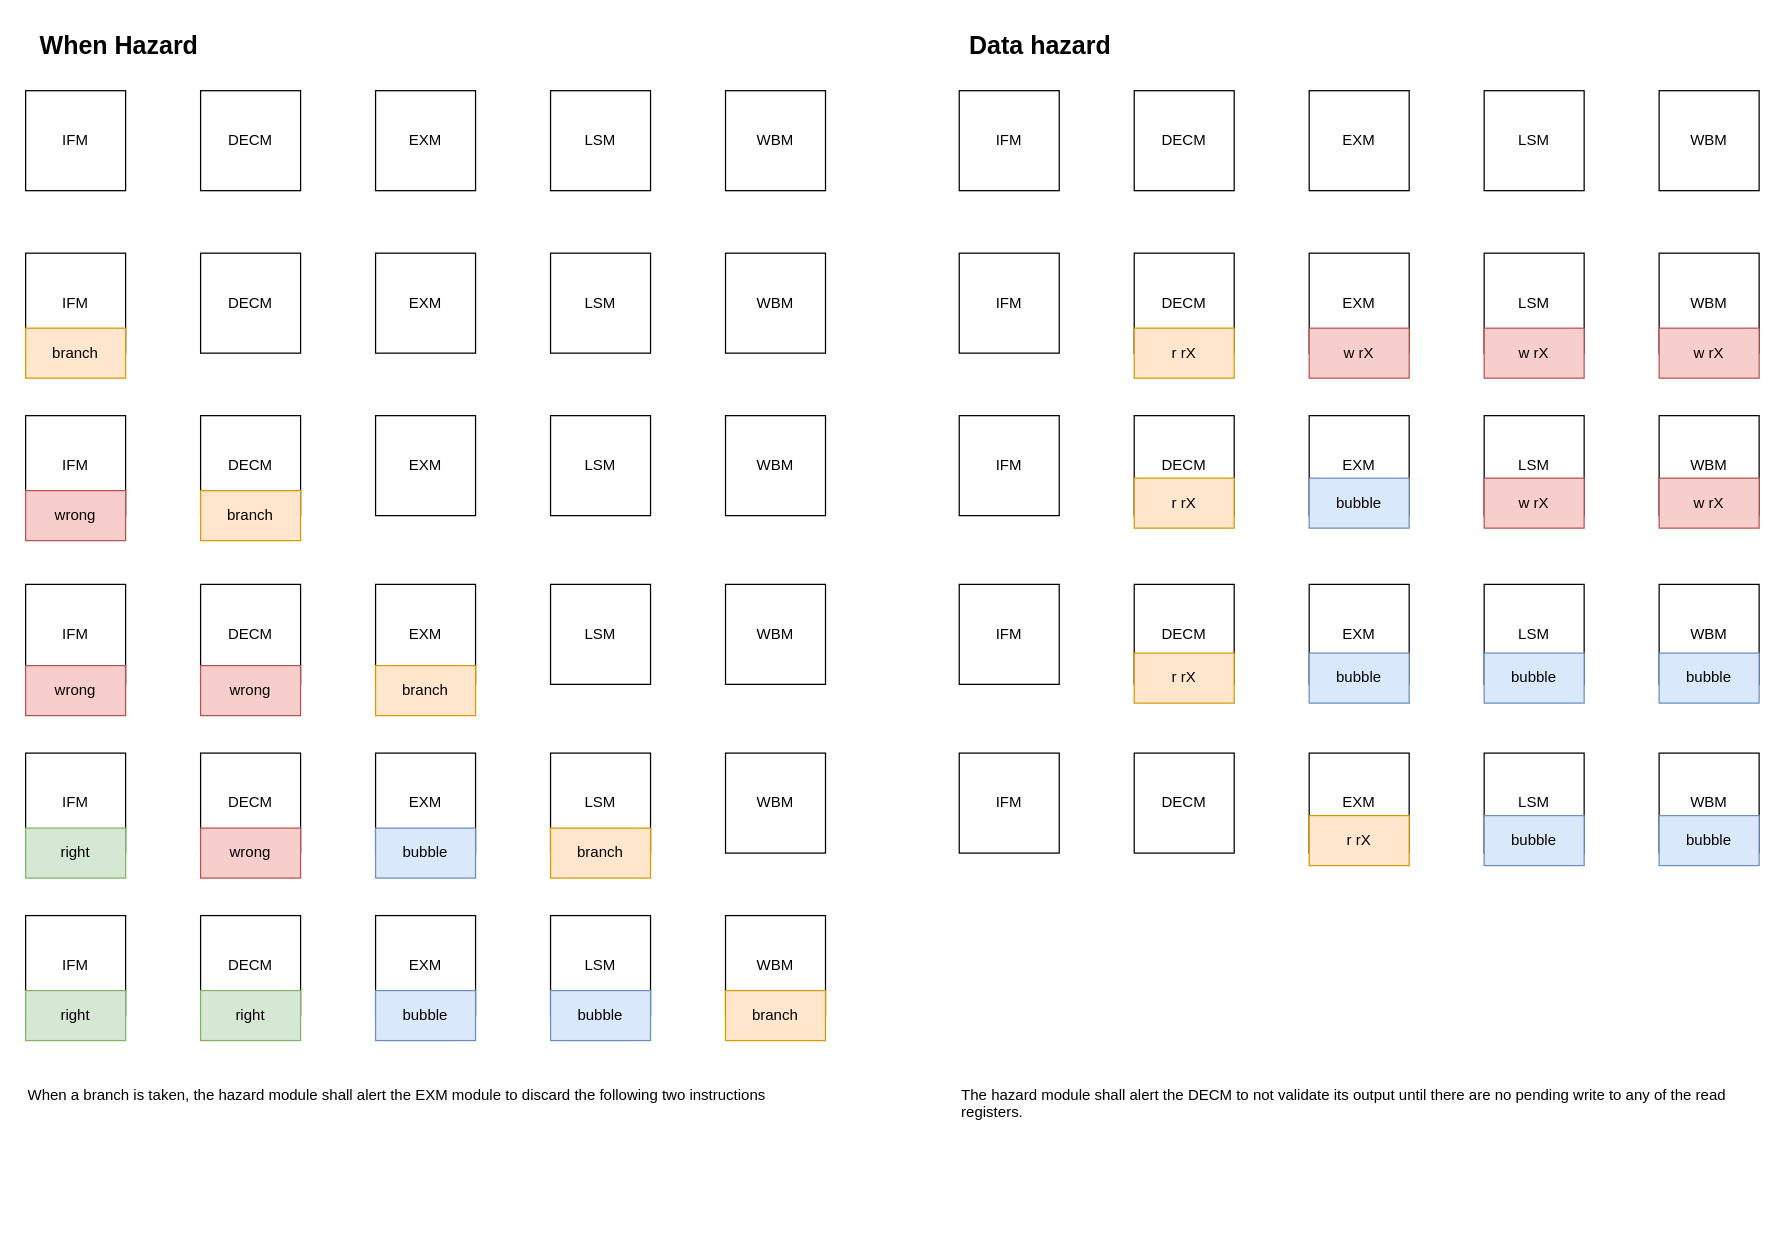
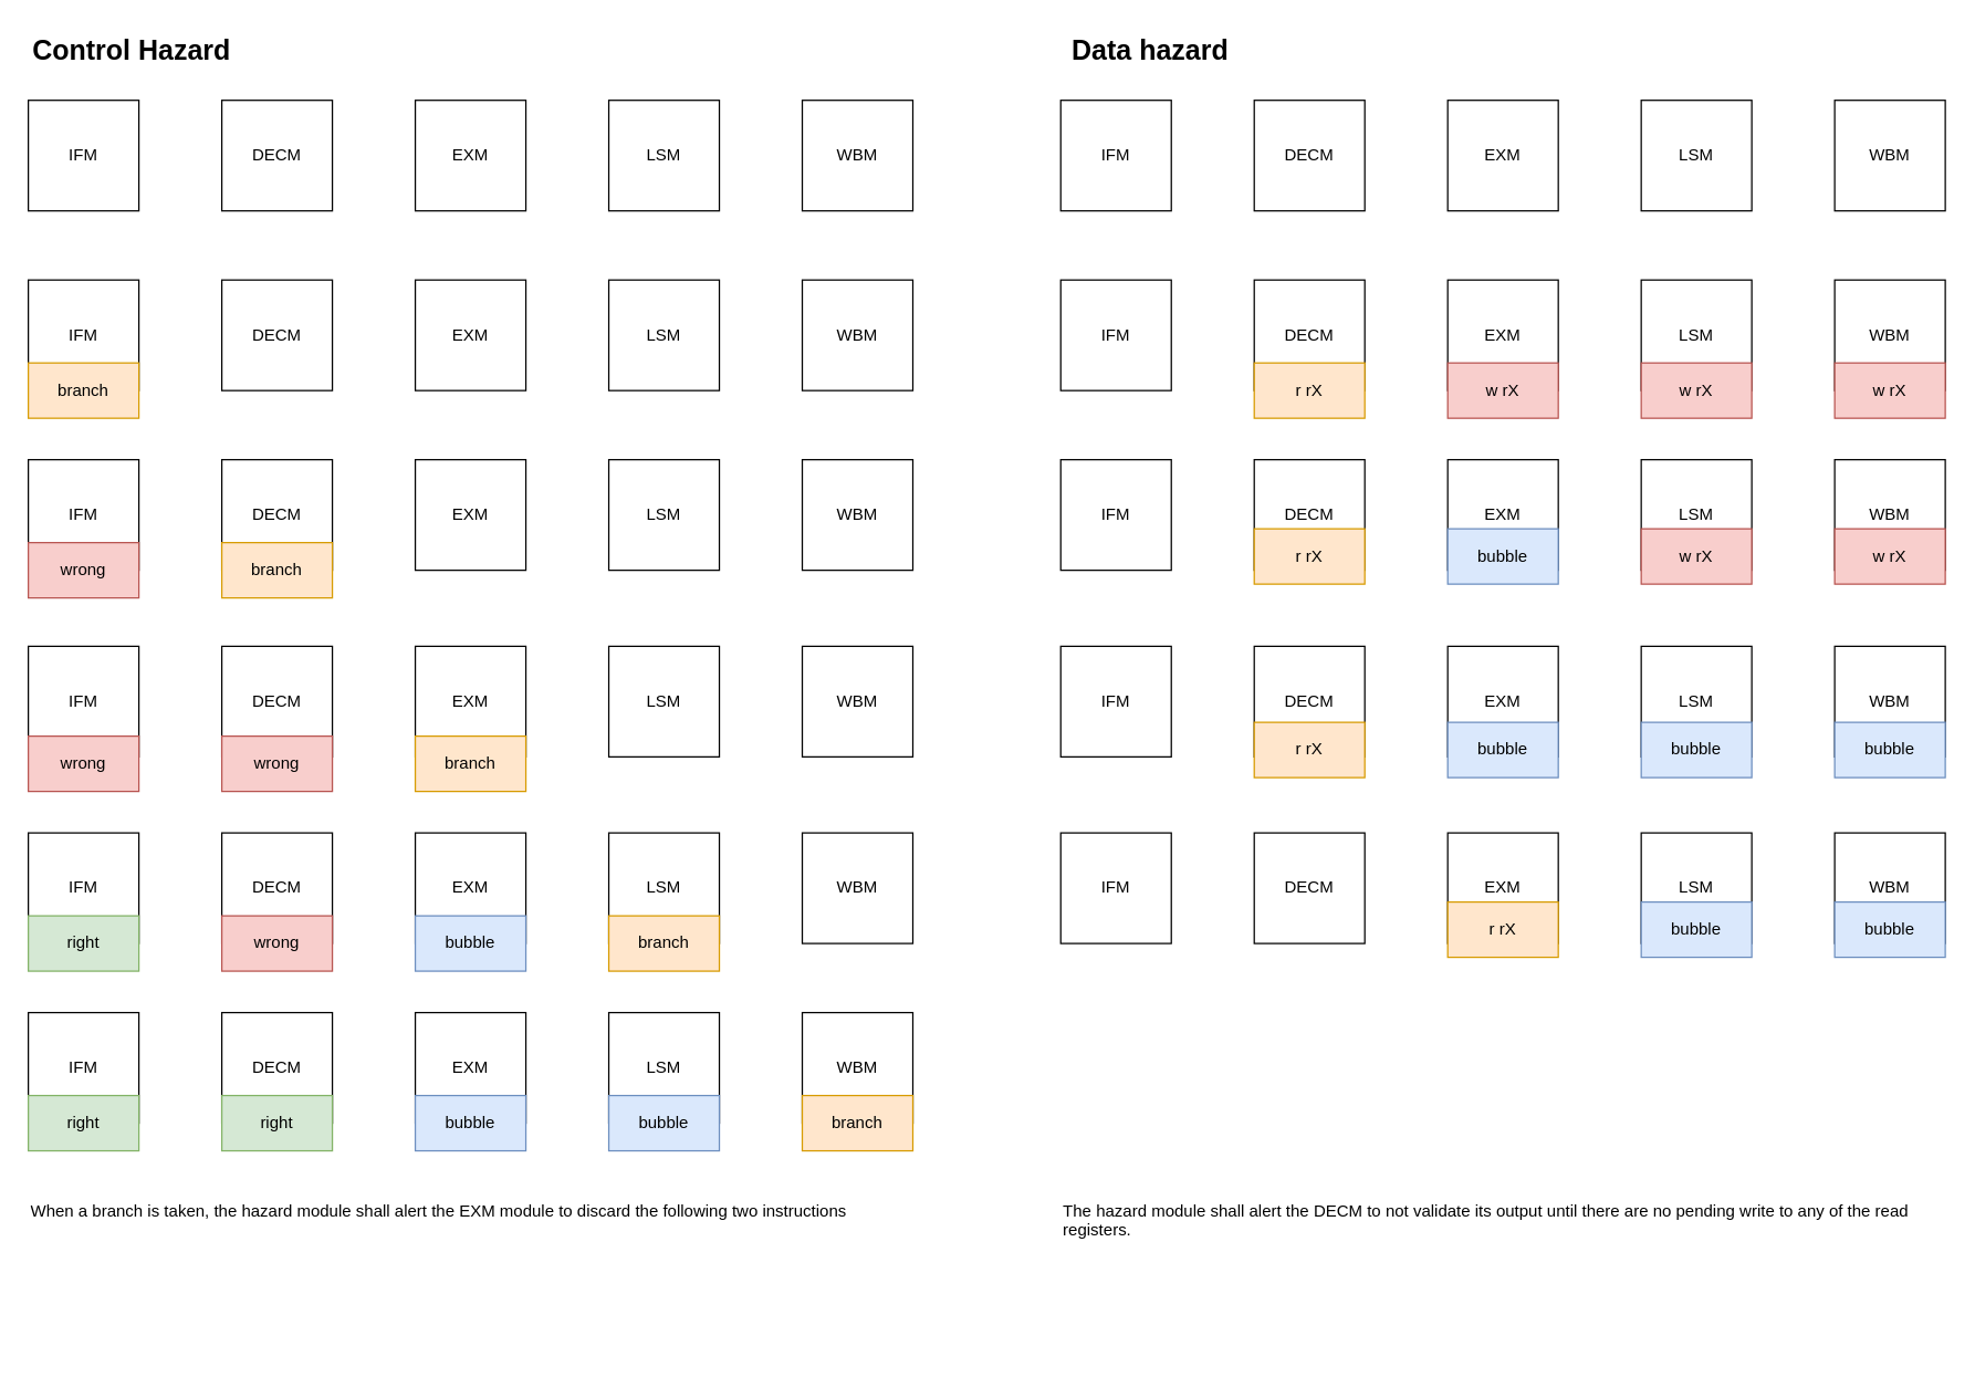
- <mxCell id="2" value="When Hazard" style="text;html=1;align=center;verticalAlign=middle;whiteSpace=wrap;rounded=0;fontStyle=1;fontSize=20;" vertex="1" parent="1"><mxGeometry x="20" y="20" width="150" height="30" as="geometry" /></mxCell>
+ <mxCell id="2" value="Control Hazard" style="text;html=1;align=center;verticalAlign=middle;whiteSpace=wrap;rounded=0;fontStyle=1;fontSize=20;" vertex="1" parent="1"><mxGeometry x="20" y="20" width="150" height="30" as="geometry" /></mxCell>
